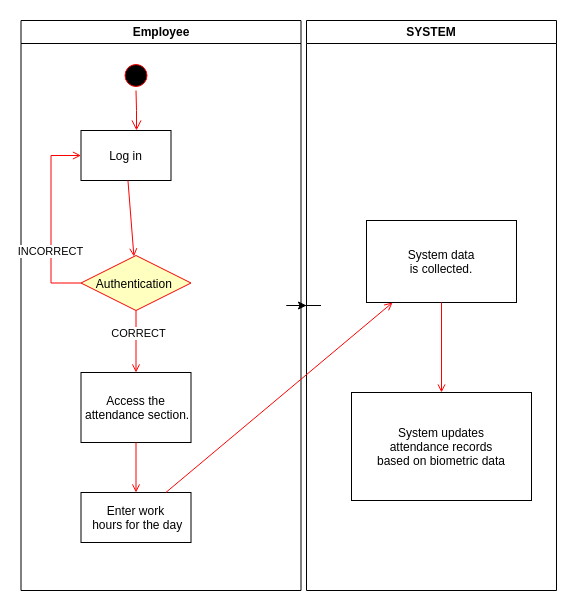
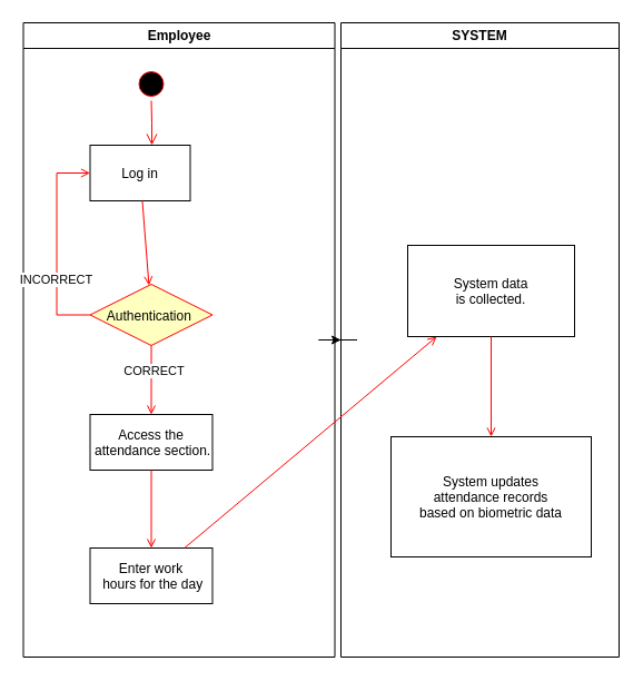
- <mxCell id="7" value="Access the&#10; attendance section." style="" parent="3" vertex="1"><mxGeometry x="60" y="352" width="110" height="70" as="geometry" /></mxCell>
+ <mxCell id="7" value="Access the&#10; attendance section." style="" parent="3" vertex="1"><mxGeometry x="60" y="352" width="110" height="50" as="geometry" /></mxCell>
